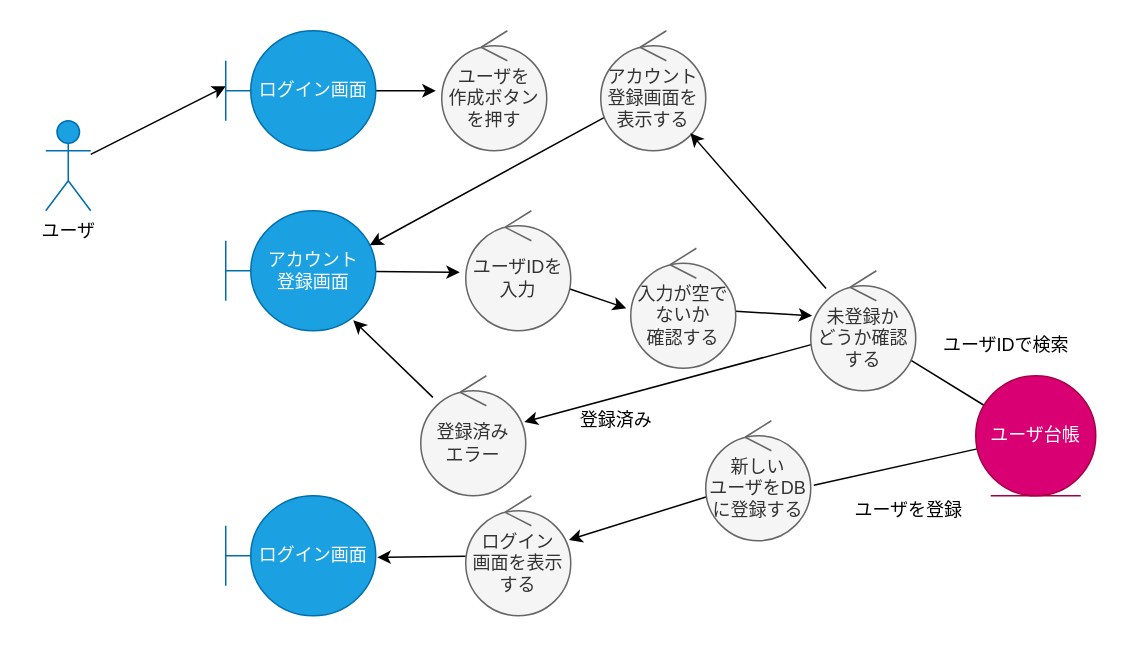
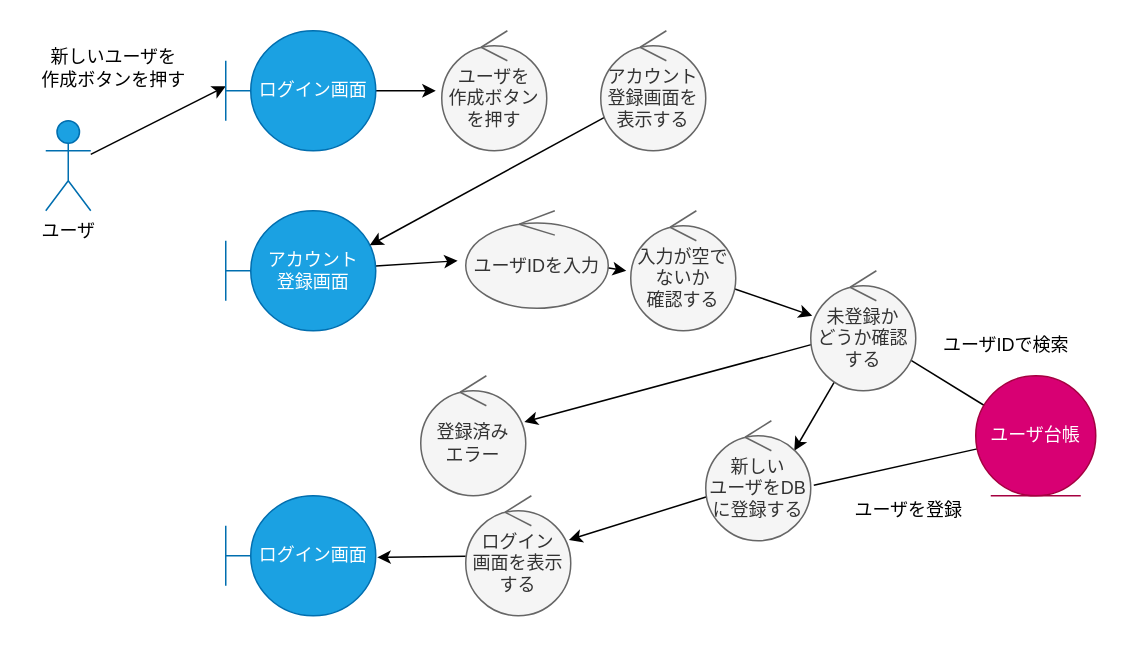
+ <mxCell id="6" value="新しいユーザを&lt;br&gt;作成ボタンを押す" style="text;html=1;align=center;verticalAlign=middle;resizable=0;points=[];autosize=1;strokeColor=none;fillColor=none;fontColor=#000000;" vertex="1" parent="1"><mxGeometry x="20" y="30" width="110" height="30" as="geometry" /></mxCell>
- <mxCell id="17" style="edgeStyle=none;html=1;fontColor=#000000;endArrow=classic;endFill=1;strokeColor=#000000;" edge="1" parent="1" source="19" target="11"><mxGeometry relative="1" as="geometry" /></mxCell>
+ <mxCell id="17" style="edgeStyle=none;html=1;entryX=0.843;entryY=0.25;entryDx=0;entryDy=0;entryPerimeter=0;fontColor=#000000;endArrow=classic;endFill=1;strokeColor=#000000;" edge="1" parent="1" source="19" target="24"><mxGeometry relative="1" as="geometry" /></mxCell>
- <mxCell id="13" value="ユーザIDを入力" style="ellipse;shape=umlControl;whiteSpace=wrap;html=1;fontColor=#333333;strokeColor=#666666;fillColor=#f5f5f5;" vertex="1" parent="1"><mxGeometry x="310" y="140" width="70" height="80" as="geometry" /></mxCell>
+ <mxCell id="13" value="ユーザIDを入力" style="ellipse;shape=umlControl;whiteSpace=wrap;html=1;fontColor=#333333;strokeColor=#666666;fillColor=#f5f5f5;" vertex="1" parent="1"><mxGeometry x="310" y="140" width="95" height="65" as="geometry" /></mxCell>
- <mxCell id="15" value="入力が空でないか&lt;br&gt;確認する" style="ellipse;shape=umlControl;whiteSpace=wrap;html=1;fontColor=#333333;strokeColor=#666666;fillColor=#f5f5f5;" vertex="1" parent="1"><mxGeometry x="420" y="165" width="70" height="80" as="geometry" /></mxCell>
+ <mxCell id="15" value="入力が空でないか&lt;br&gt;確認する" style="ellipse;shape=umlControl;whiteSpace=wrap;html=1;fontColor=#333333;strokeColor=#666666;fillColor=#f5f5f5;" vertex="1" parent="1"><mxGeometry x="420" y="140" width="70" height="80" as="geometry" /></mxCell>
- <mxCell id="25" style="edgeStyle=none;html=1;fontColor=#000000;endArrow=classic;endFill=1;strokeColor=#000000;entryX=0.85;entryY=0.913;entryDx=0;entryDy=0;entryPerimeter=0;" edge="1" parent="1" source="26" target="8"><mxGeometry relative="1" as="geometry" /></mxCell>
- <mxCell id="27" value="登録済み" style="text;html=1;align=center;verticalAlign=middle;resizable=0;points=[];autosize=1;strokeColor=none;fillColor=none;fontColor=#000000;" vertex="1" parent="1"><mxGeometry x="380" y="270" width="60" height="20" as="geometry" /></mxCell>
